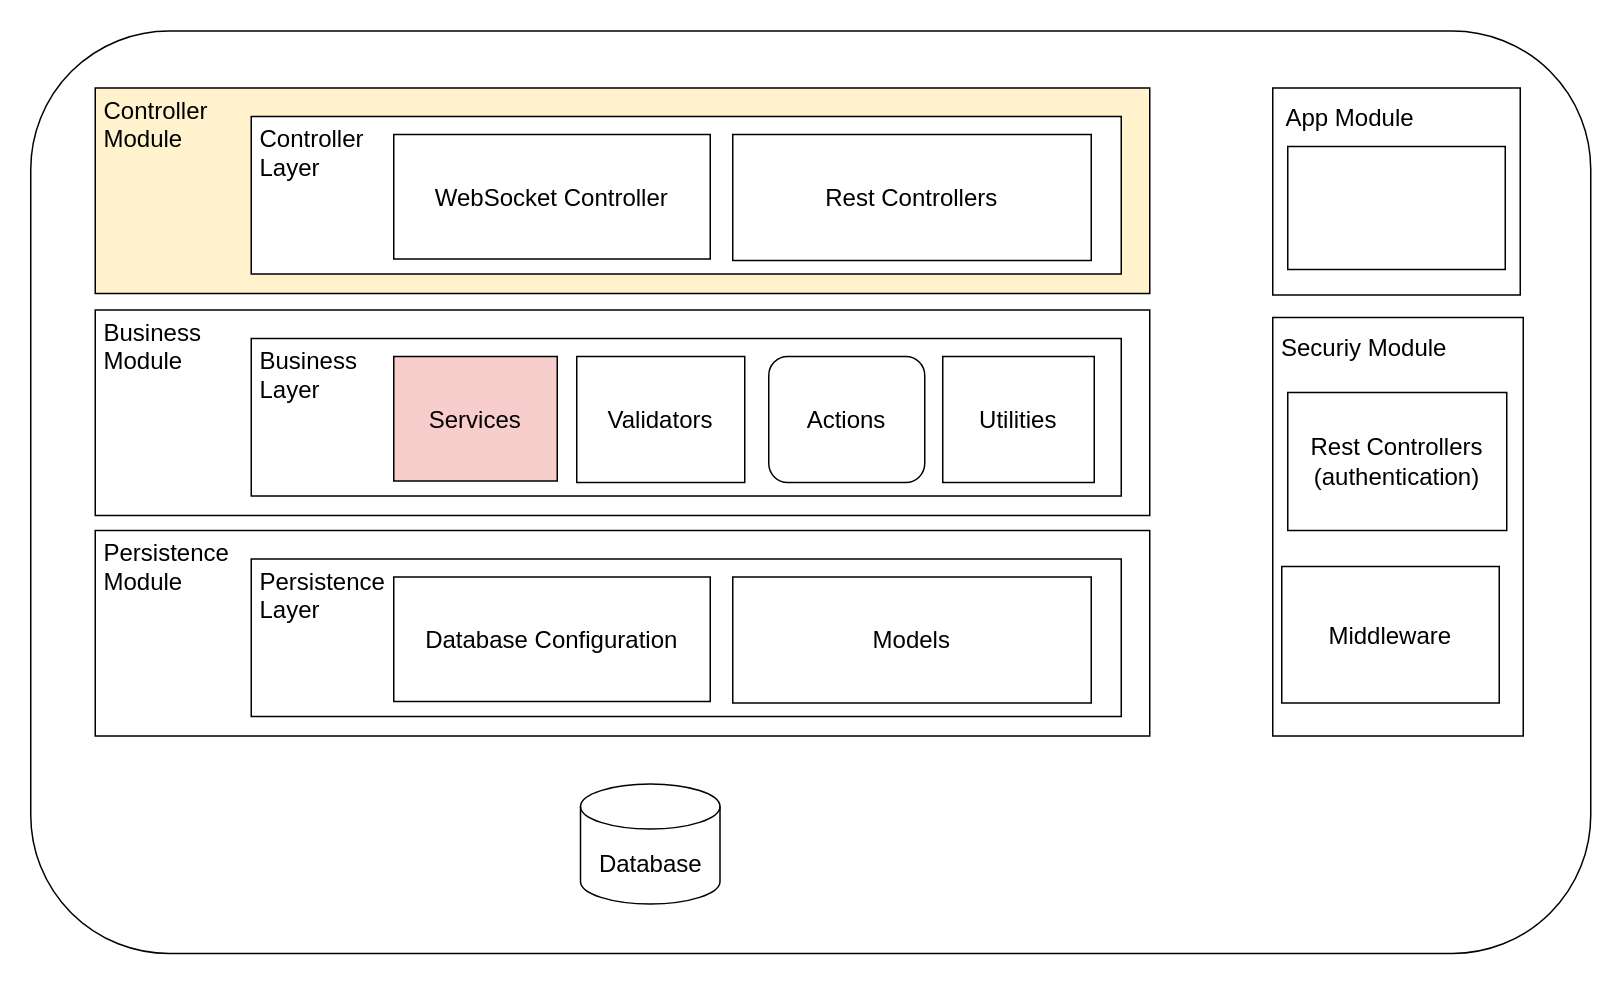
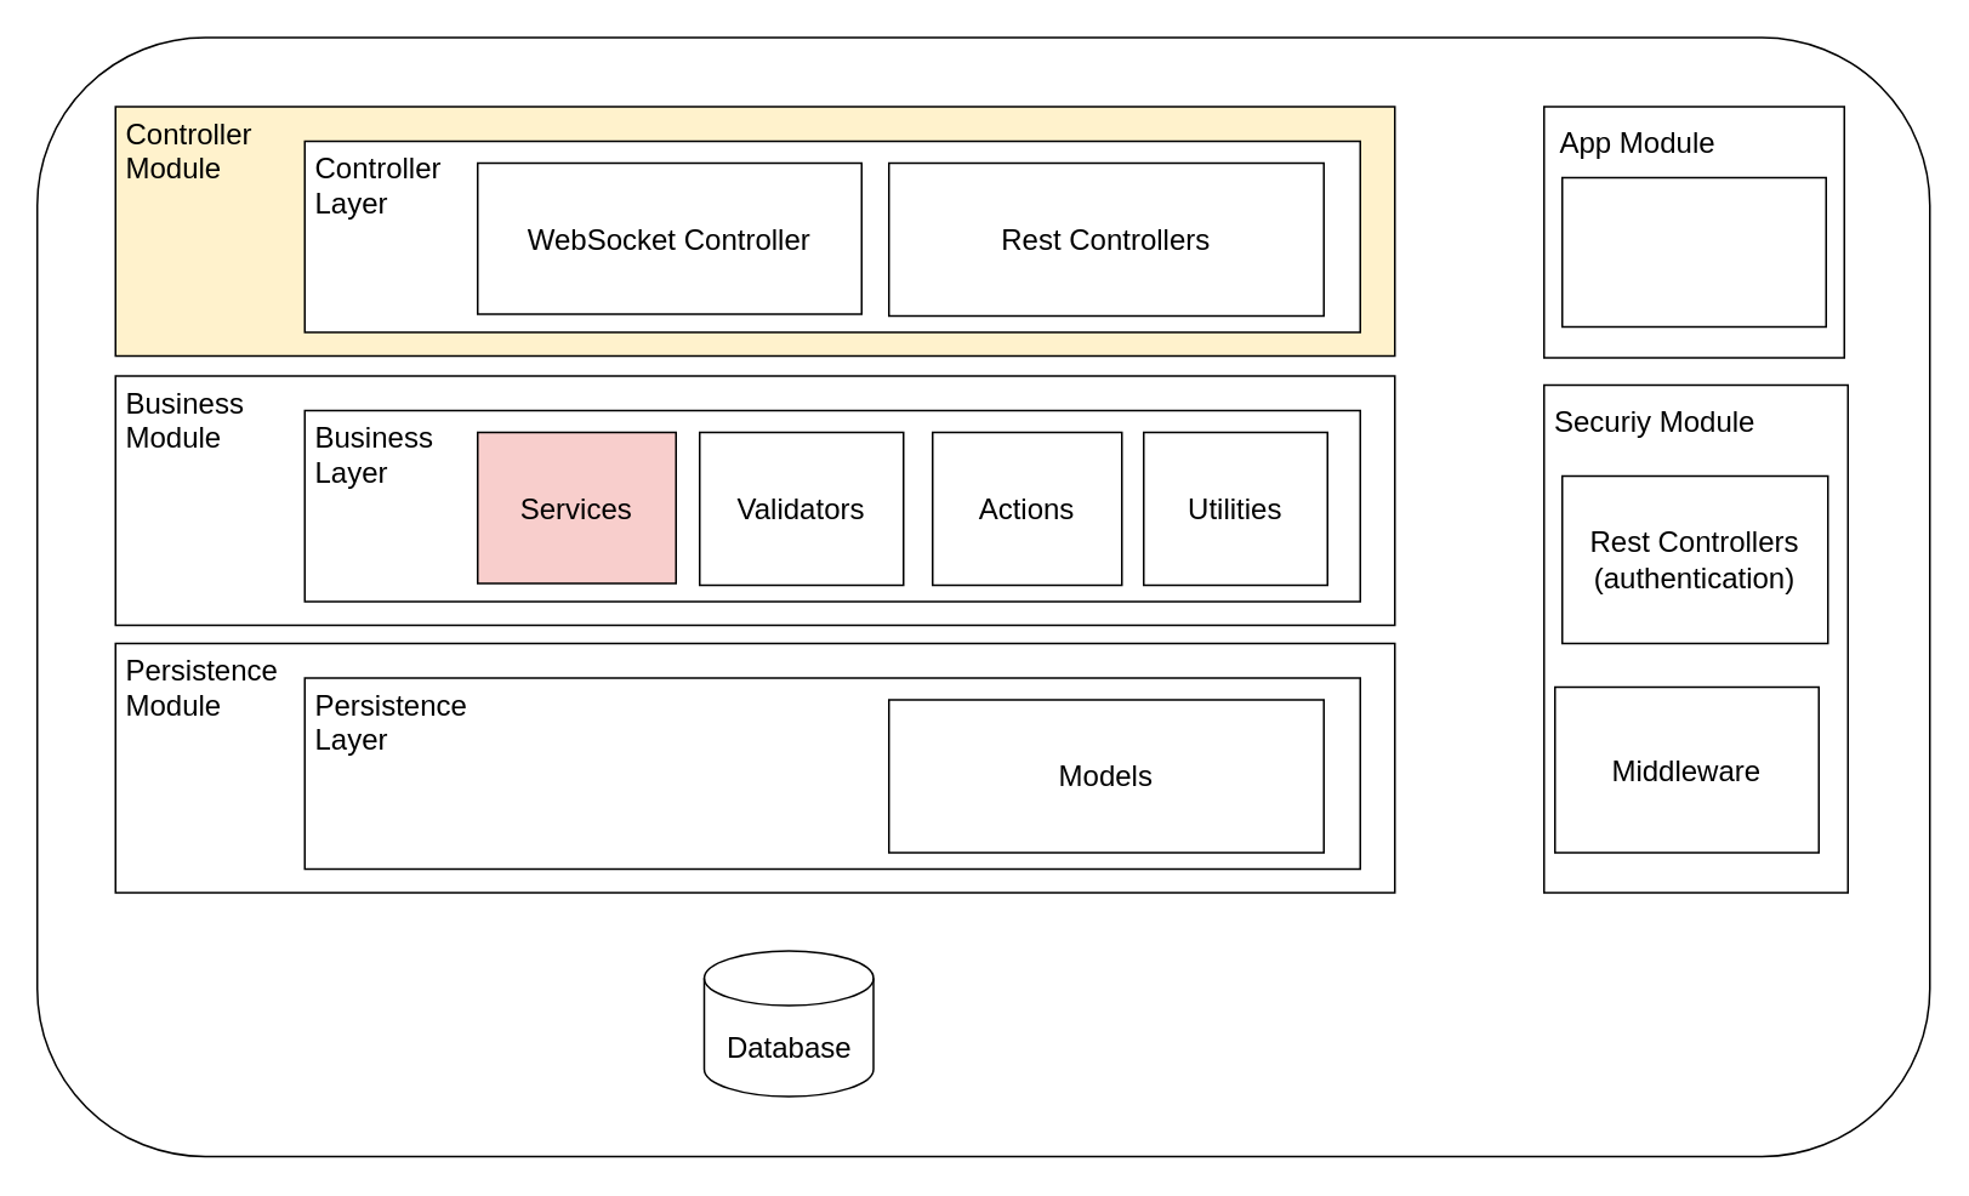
- <mxCell id="17" value="Actions" style="whiteSpace=wrap;html=1;fontSize=16;rounded=1;" vertex="1" parent="11"><mxGeometry x="449" y="31" width="104" height="84" as="geometry" /></mxCell>
+ <mxCell id="17" value="Actions" style="rounded=0;whiteSpace=wrap;html=1;fontSize=16;" vertex="1" parent="11"><mxGeometry x="449" y="31" width="104" height="84" as="geometry" /></mxCell>
- <mxCell id="22" value="Database Configuration" style="rounded=0;whiteSpace=wrap;html=1;fontSize=16;" vertex="1" parent="19"><mxGeometry x="199" y="31" width="211" height="83" as="geometry" /></mxCell>
